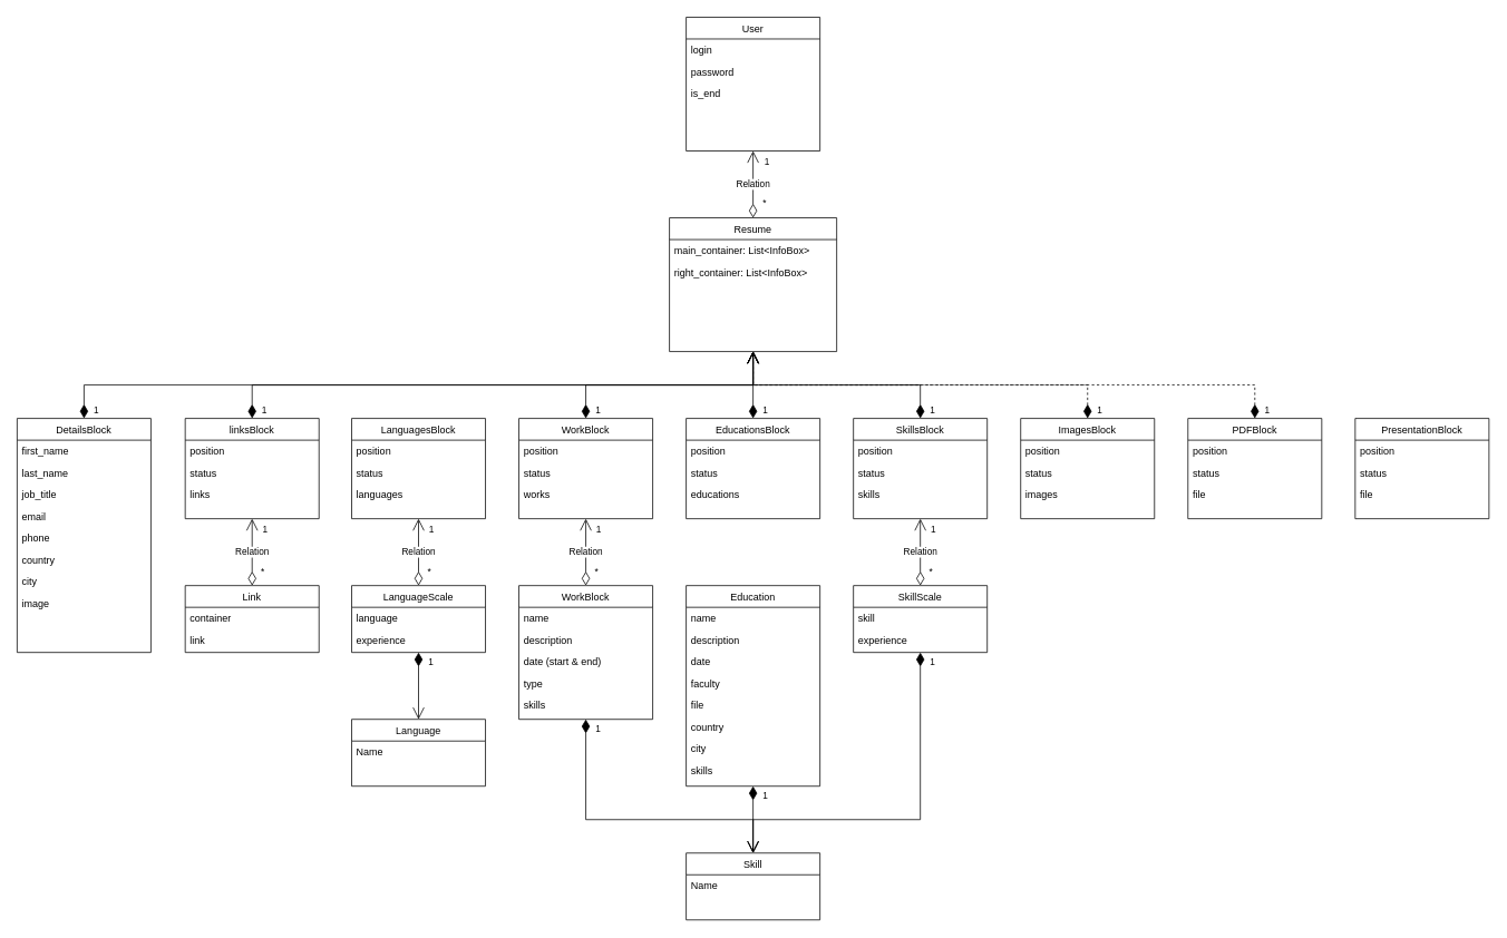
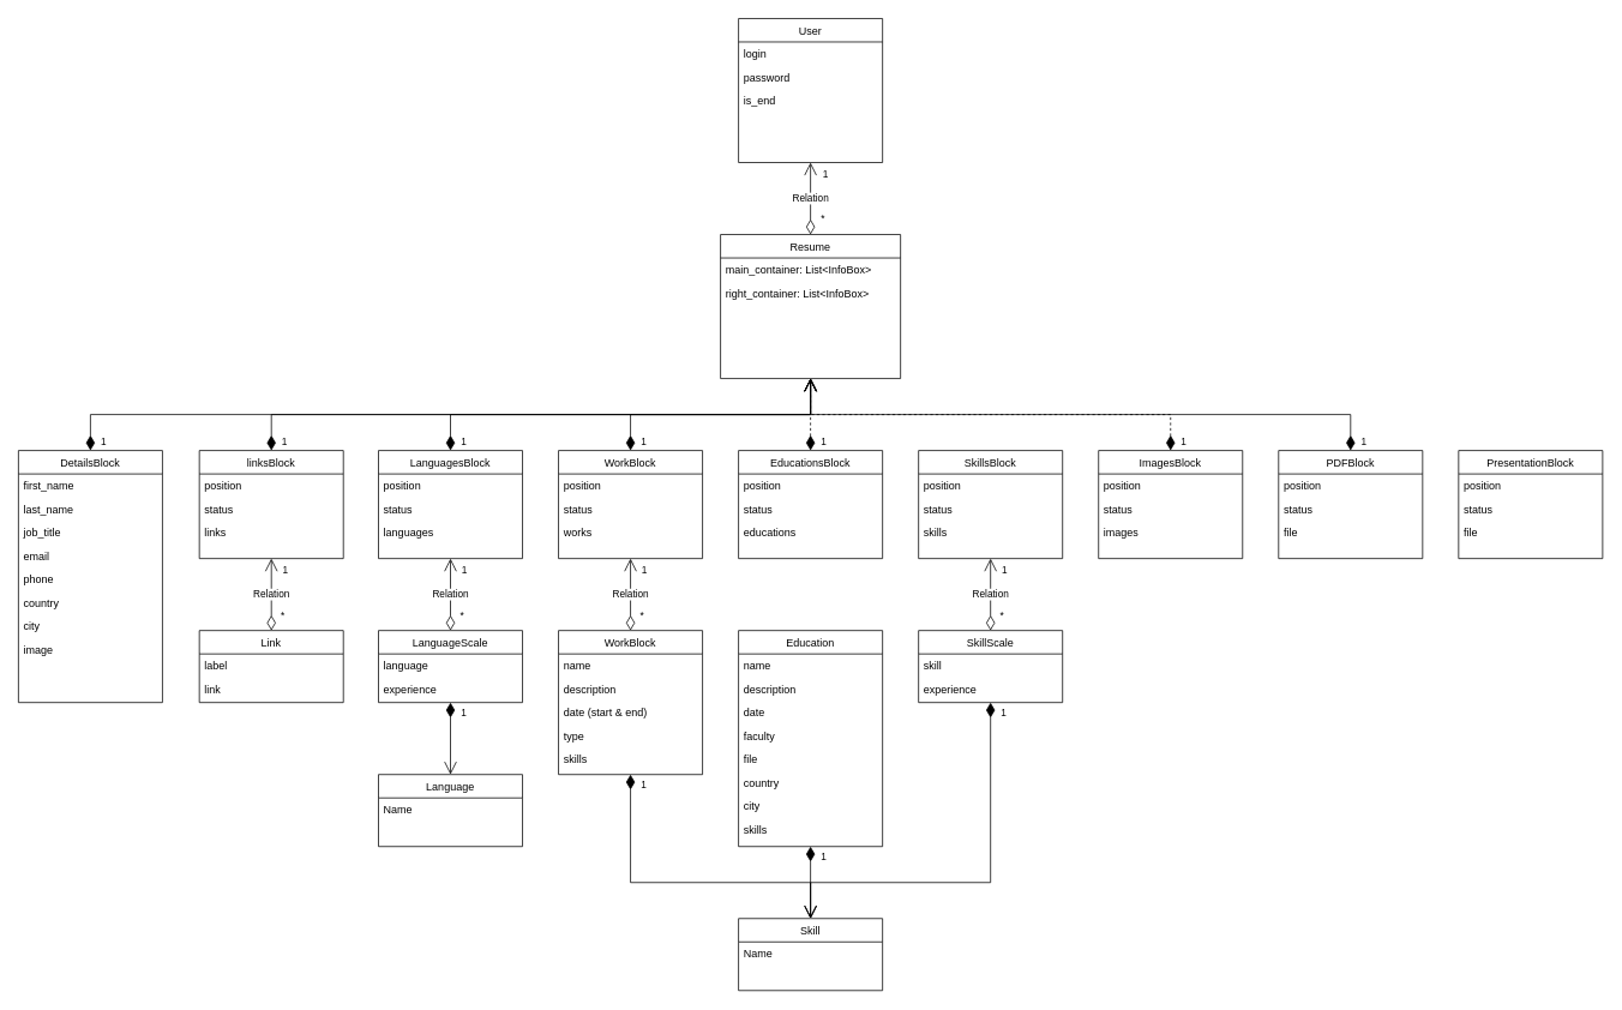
- <mxCell id="88" value="1" style="endArrow=open;html=1;endSize=12;startArrow=diamondThin;startSize=14;startFill=1;edgeStyle=orthogonalEdgeStyle;align=left;verticalAlign=bottom;rounded=0;exitX=0.5;exitY=0;exitDx=0;exitDy=0;entryX=0.5;entryY=1;entryDx=0;entryDy=0;dashed=1;" edge="1" parent="1" source="64" target="10"><mxGeometry x="-1" y="-10" relative="1" as="geometry"><mxPoint x="1120" y="520" as="sourcePoint" /><mxPoint x="920" y="440" as="targetPoint" /><mxPoint as="offset" /></mxGeometry></mxCell>
+ <mxCell id="88" value="1" style="endArrow=open;html=1;endSize=12;startArrow=diamondThin;startSize=14;startFill=1;edgeStyle=orthogonalEdgeStyle;align=left;verticalAlign=bottom;rounded=0;exitX=0.5;exitY=0;exitDx=0;exitDy=0;entryX=0.5;entryY=1;entryDx=0;entryDy=0;" edge="1" parent="1" source="64" target="10"><mxGeometry x="-1" y="-10" relative="1" as="geometry"><mxPoint x="1120" y="520" as="sourcePoint" /><mxPoint x="920" y="440" as="targetPoint" /><mxPoint as="offset" /></mxGeometry></mxCell>
+ <mxCell id="83" value="1" style="endArrow=open;html=1;endSize=12;startArrow=diamondThin;startSize=14;startFill=1;edgeStyle=orthogonalEdgeStyle;align=left;verticalAlign=bottom;rounded=0;exitX=0.5;exitY=0;exitDx=0;exitDy=0;entryX=0.5;entryY=1;entryDx=0;entryDy=0;" edge="1" parent="1" source="15" target="10"><mxGeometry x="-1" y="-10" relative="1" as="geometry"><mxPoint x="120" y="520" as="sourcePoint" /><mxPoint x="920" y="440" as="targetPoint" /><mxPoint as="offset" /></mxGeometry></mxCell>
- <mxCell id="85" value="1" style="endArrow=open;html=1;endSize=12;startArrow=diamondThin;startSize=14;startFill=1;edgeStyle=orthogonalEdgeStyle;align=left;verticalAlign=bottom;rounded=0;exitX=0.5;exitY=0;exitDx=0;exitDy=0;entryX=0.5;entryY=1;entryDx=0;entryDy=0;" edge="1" parent="1" source="25" target="10"><mxGeometry x="-1" y="-10" relative="1" as="geometry"><mxPoint x="140" y="540" as="sourcePoint" /><mxPoint x="940" y="460" as="targetPoint" /><mxPoint as="offset" /></mxGeometry></mxCell>
+ <mxCell id="85" value="1" style="endArrow=open;html=1;endSize=12;startArrow=diamondThin;startSize=14;startFill=1;edgeStyle=orthogonalEdgeStyle;align=left;verticalAlign=bottom;rounded=0;exitX=0.5;exitY=0;exitDx=0;exitDy=0;entryX=0.5;entryY=1;entryDx=0;entryDy=0;dashed=1;" edge="1" parent="1" source="25" target="10"><mxGeometry x="-1" y="-10" relative="1" as="geometry"><mxPoint x="140" y="540" as="sourcePoint" /><mxPoint x="940" y="460" as="targetPoint" /><mxPoint as="offset" /></mxGeometry></mxCell>
- <mxCell id="86" value="1" style="endArrow=open;html=1;endSize=12;startArrow=diamondThin;startSize=14;startFill=1;edgeStyle=orthogonalEdgeStyle;align=left;verticalAlign=bottom;rounded=0;exitX=0.5;exitY=0;exitDx=0;exitDy=0;entryX=0.5;entryY=1;entryDx=0;entryDy=0;" edge="1" parent="1" source="19" target="10"><mxGeometry x="-1" y="-10" relative="1" as="geometry"><mxPoint x="150" y="550" as="sourcePoint" /><mxPoint x="950" y="470" as="targetPoint" /><mxPoint as="offset" /></mxGeometry></mxCell>
- <mxCell id="43" value="container" style="text;align=left;verticalAlign=top;spacingLeft=4;spacingRight=4;overflow=hidden;rotatable=0;points=[[0,0.5],[1,0.5]];portConstraint=eastwest;rounded=0;shadow=0;html=0;" vertex="1" parent="42"><mxGeometry y="26" width="160" height="26" as="geometry" /></mxCell>
+ <mxCell id="43" value="label" style="text;align=left;verticalAlign=top;spacingLeft=4;spacingRight=4;overflow=hidden;rotatable=0;points=[[0,0.5],[1,0.5]];portConstraint=eastwest;rounded=0;shadow=0;html=0;" vertex="1" parent="42"><mxGeometry y="26" width="160" height="26" as="geometry" /></mxCell>
